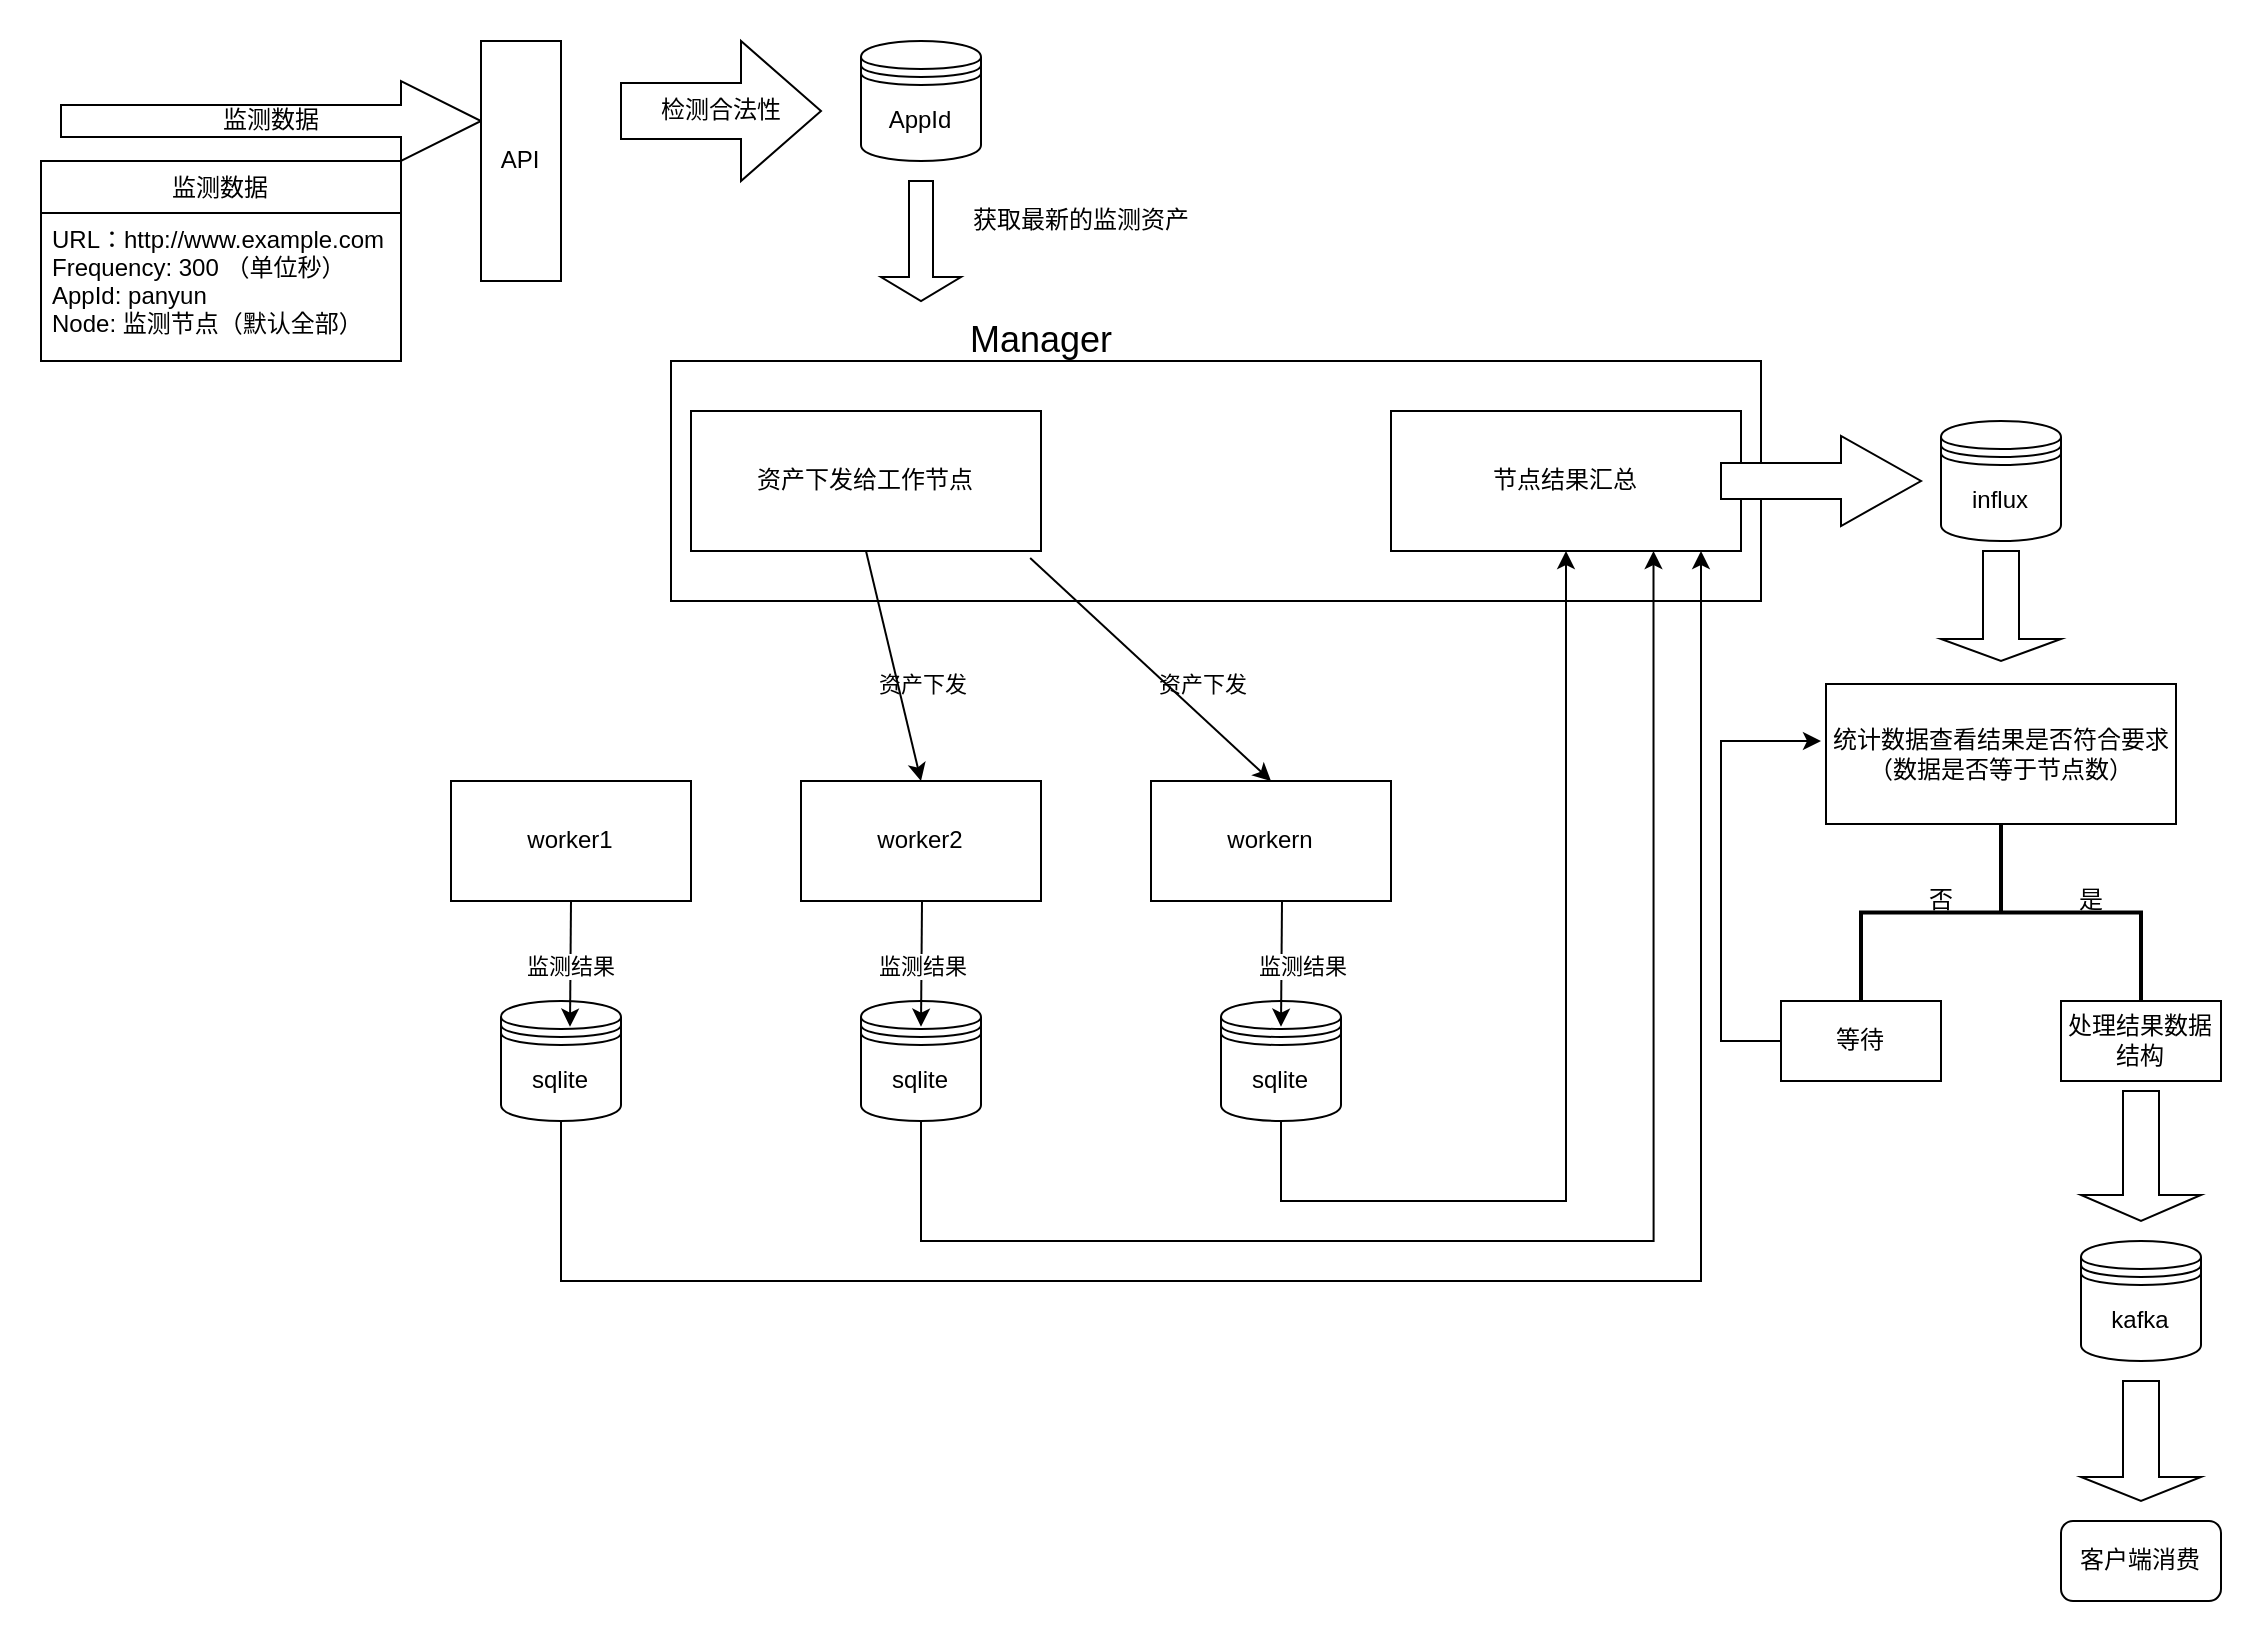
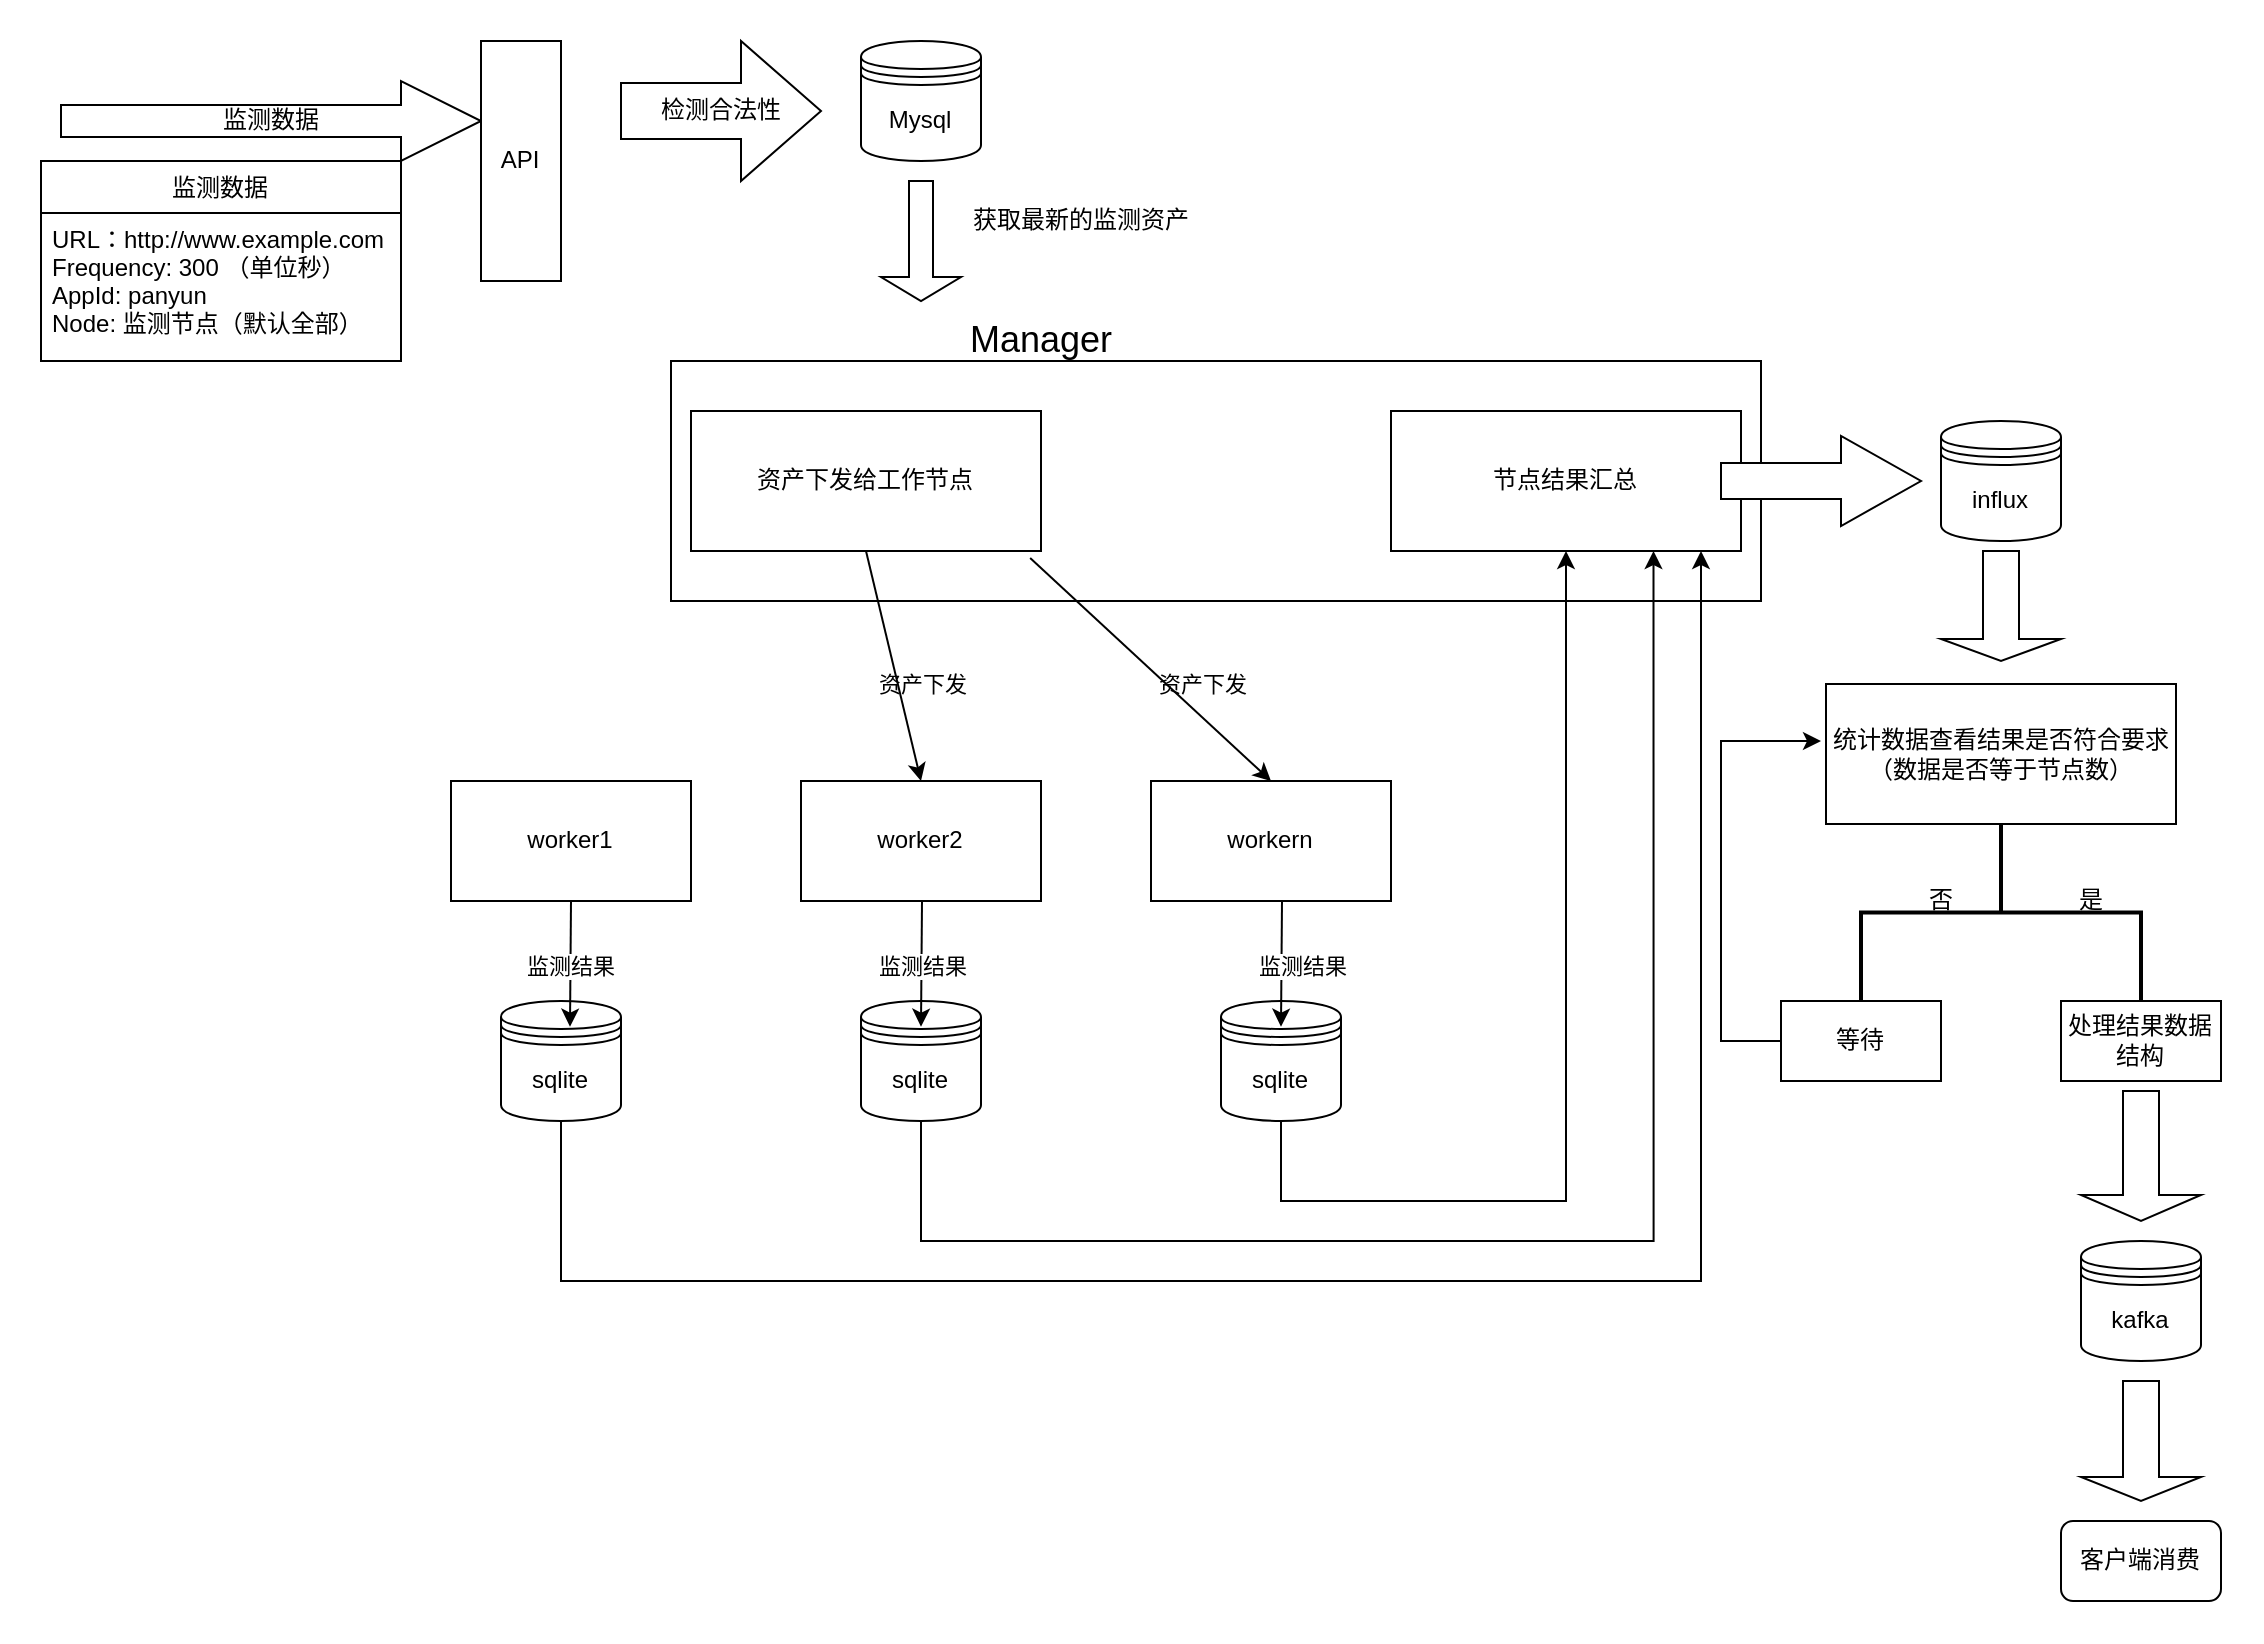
- <mxCell id="5" value="AppId" style="shape=datastore;whiteSpace=wrap;html=1;" vertex="1" parent="1"><mxGeometry x="430" y="20" width="60" height="60" as="geometry" /></mxCell>
+ <mxCell id="5" value="Mysql" style="shape=datastore;whiteSpace=wrap;html=1;" vertex="1" parent="1"><mxGeometry x="430" y="20" width="60" height="60" as="geometry" /></mxCell>
